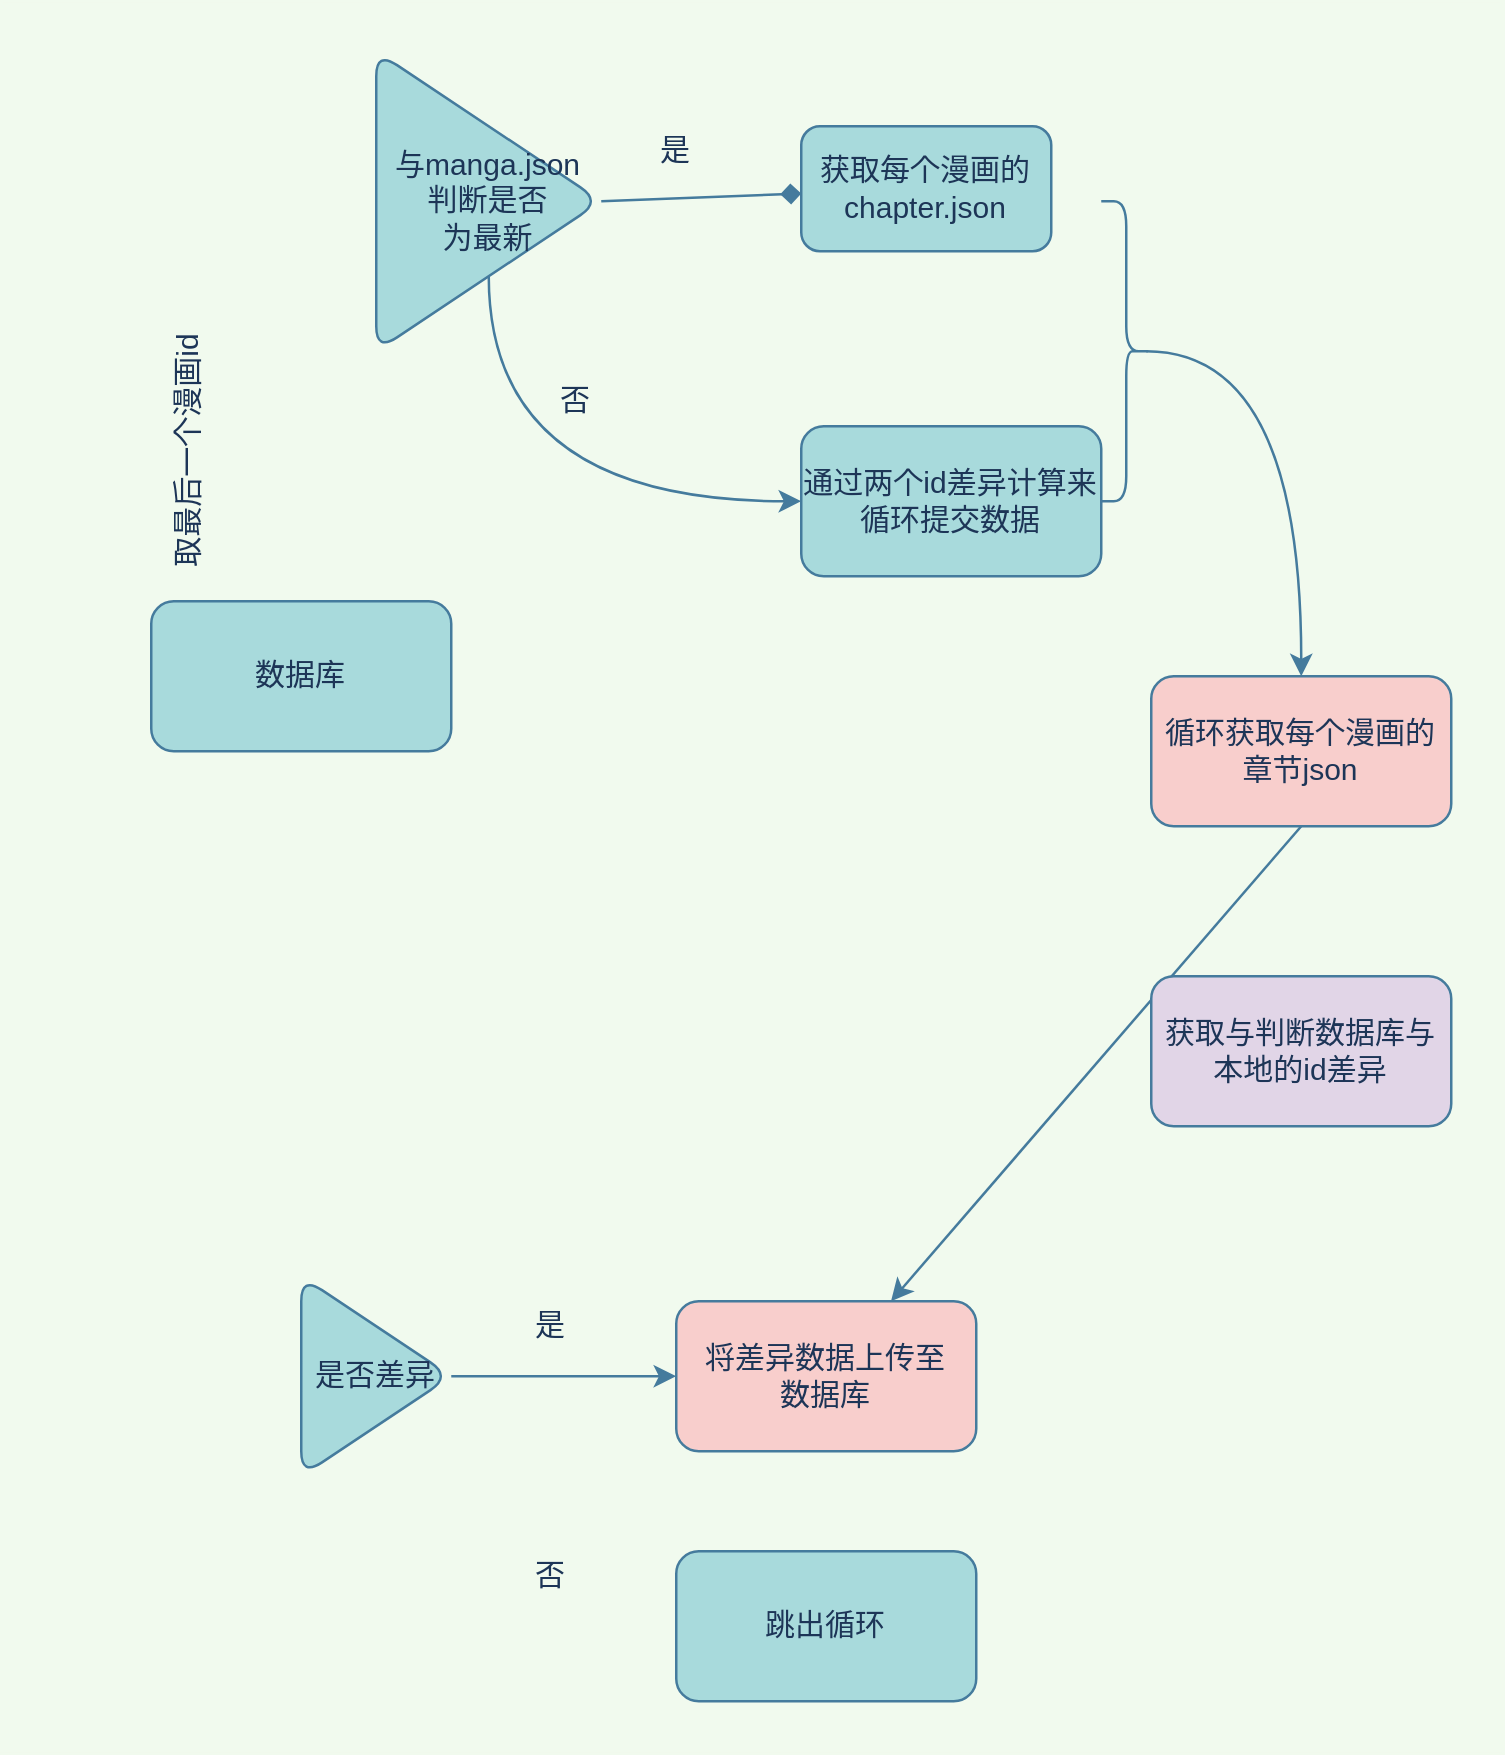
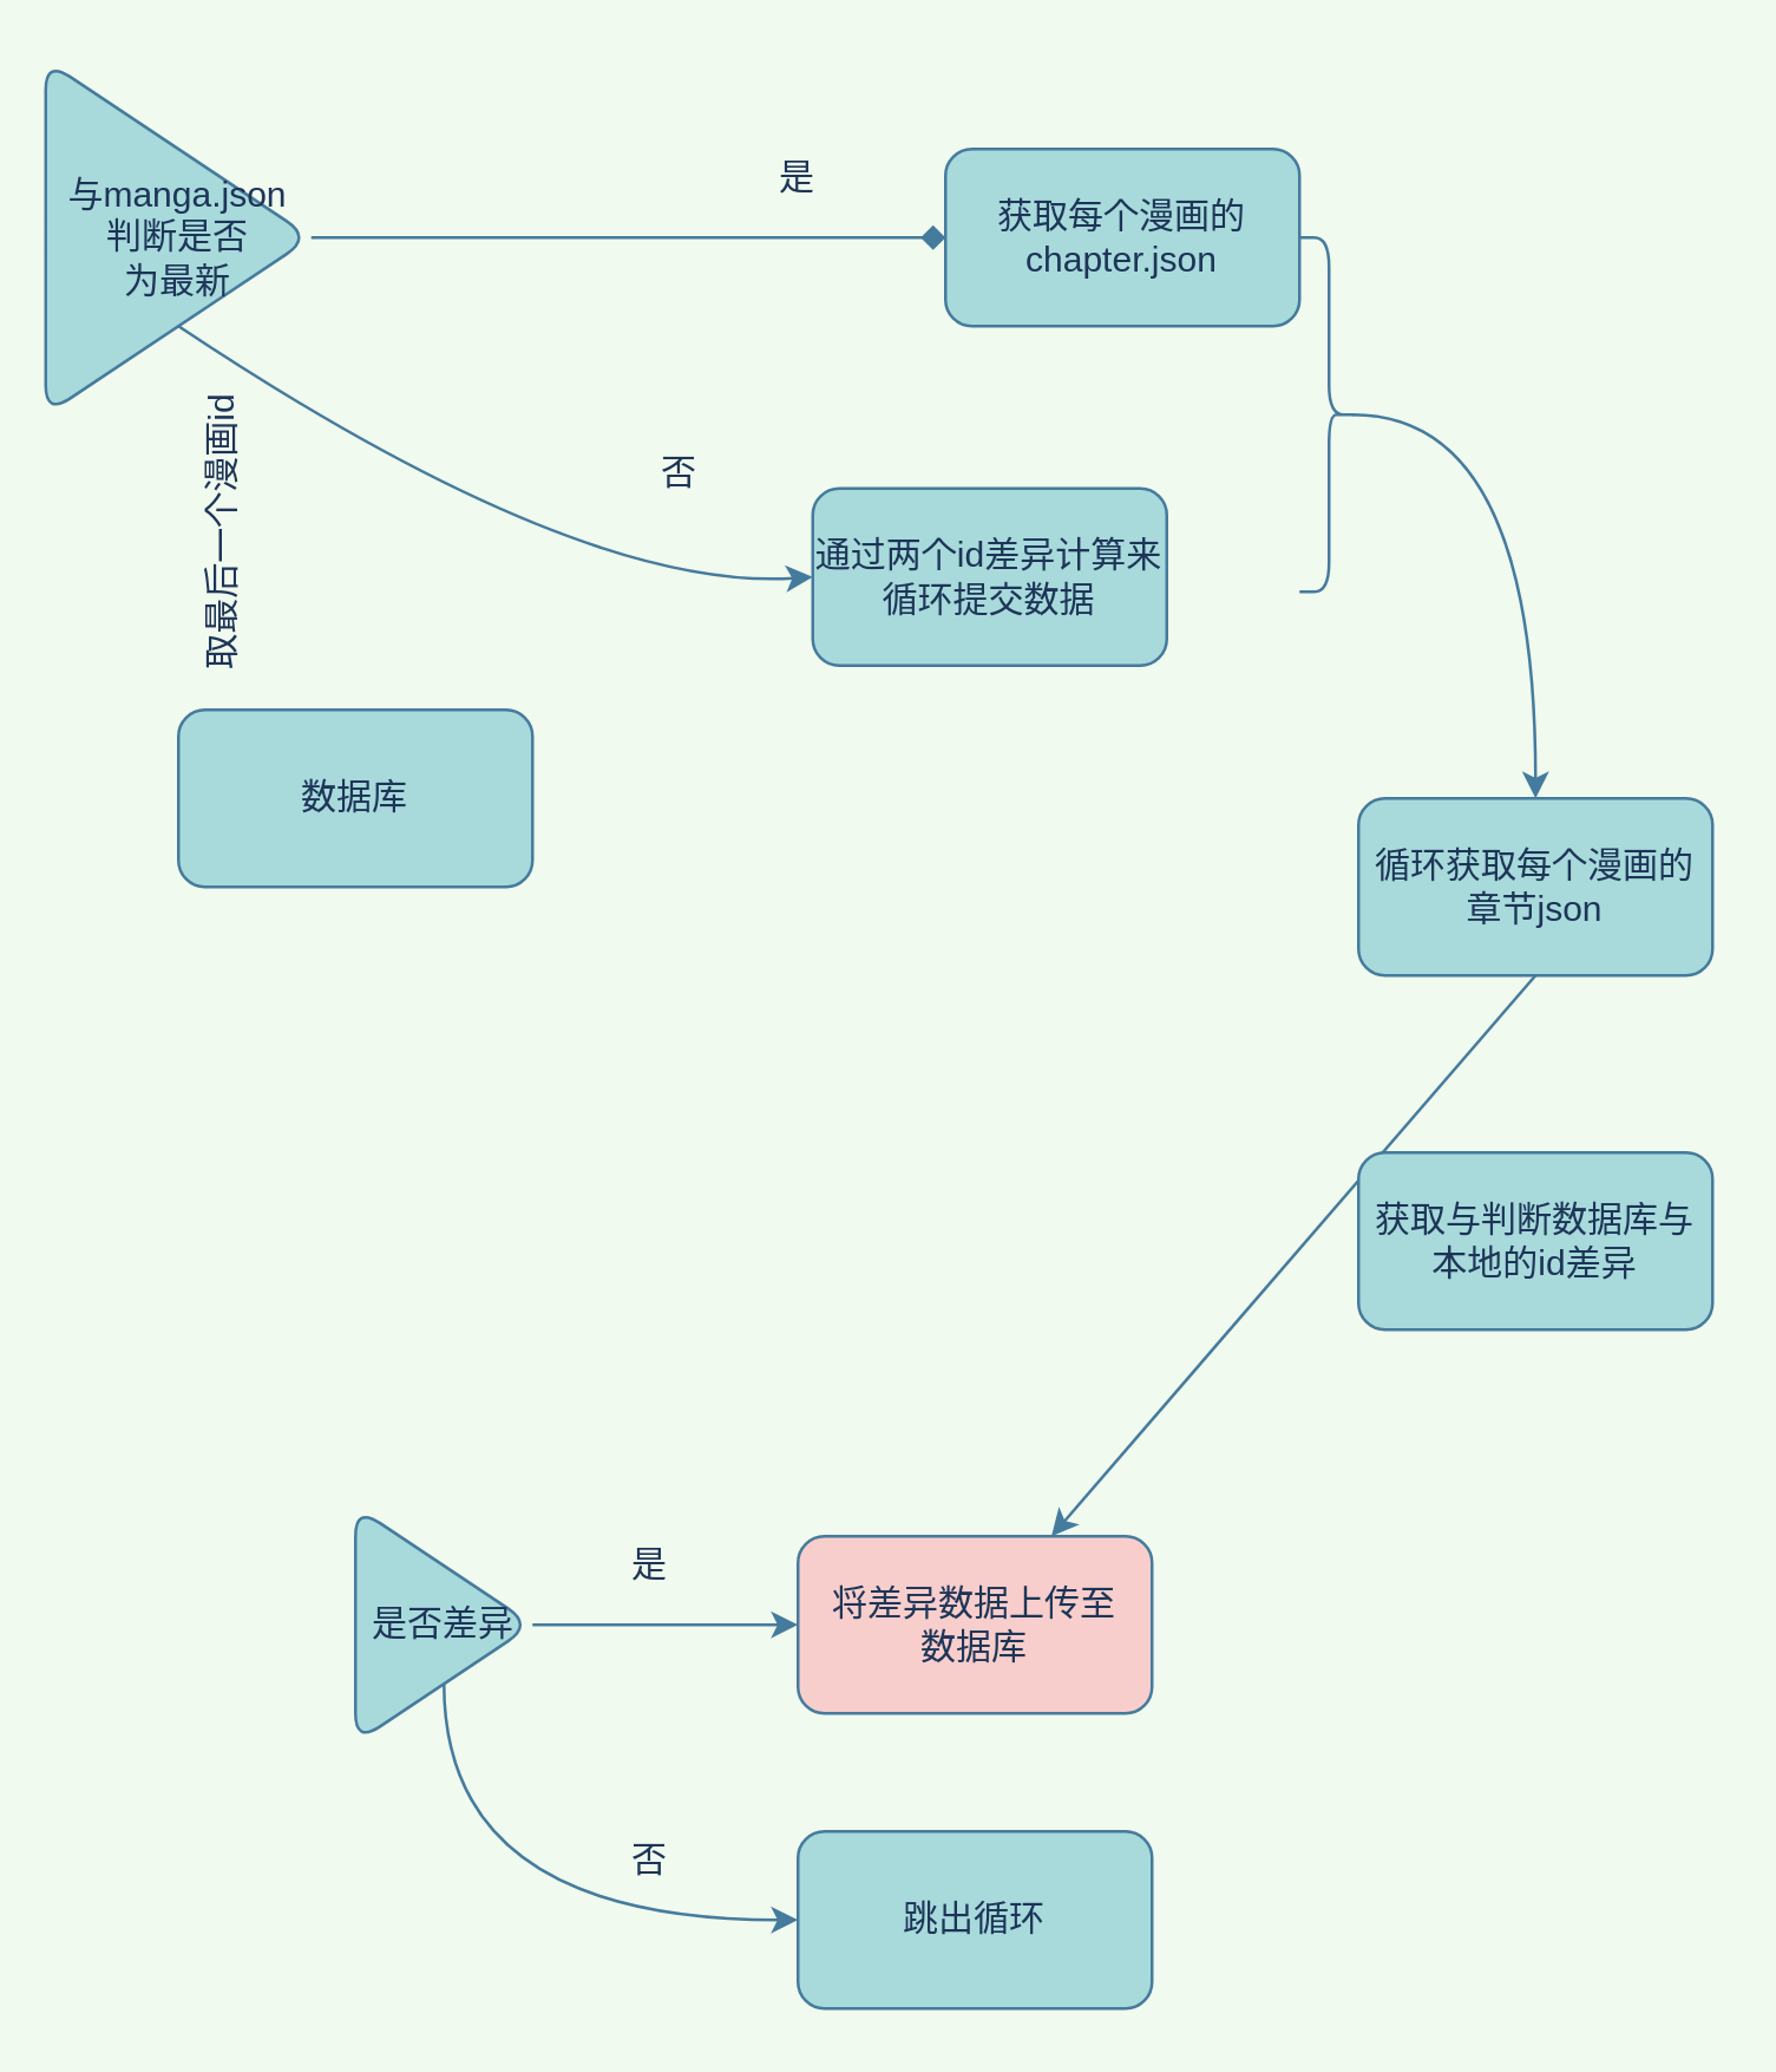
- <mxCell id="9" value="获取每个漫画的&lt;br&gt;chapter.json" style="whiteSpace=wrap;html=1;fillColor=#A8DADC;strokeColor=#457B9D;fontColor=#1D3557;rounded=1;" parent="1" vertex="1"><mxGeometry x="320" y="50" width="100" height="50" as="geometry" /></mxCell>
+ <mxCell id="9" value="获取每个漫画的&lt;br&gt;chapter.json" style="whiteSpace=wrap;html=1;fillColor=#A8DADC;strokeColor=#457B9D;fontColor=#1D3557;rounded=1;" parent="1" vertex="1"><mxGeometry x="320" y="50" width="120" height="60" as="geometry" /></mxCell>
- <mxCell id="4" value="&lt;span&gt;与manga.json&lt;br&gt;判断是否&lt;br&gt;为最新&lt;/span&gt;" style="triangle;whiteSpace=wrap;html=1;fillColor=#A8DADC;strokeColor=#457B9D;fontColor=#1D3557;rounded=1;" parent="1" vertex="1"><mxGeometry x="150" y="20" width="90" height="120" as="geometry" /></mxCell>
+ <mxCell id="4" value="&lt;span&gt;与manga.json&lt;br&gt;判断是否&lt;br&gt;为最新&lt;/span&gt;" style="triangle;whiteSpace=wrap;html=1;fillColor=#A8DADC;strokeColor=#457B9D;fontColor=#1D3557;rounded=1;" parent="1" vertex="1"><mxGeometry x="15" y="20" width="90" height="120" as="geometry" /></mxCell>
- <mxCell id="10" value="通过两个id差异计算来循环提交数据" style="whiteSpace=wrap;html=1;fillColor=#A8DADC;strokeColor=#457B9D;fontColor=#1D3557;rounded=1;" parent="1" vertex="1"><mxGeometry x="320" y="170" width="120" height="60" as="geometry" /></mxCell>
+ <mxCell id="10" value="通过两个id差异计算来循环提交数据" style="whiteSpace=wrap;html=1;fillColor=#A8DADC;strokeColor=#457B9D;fontColor=#1D3557;rounded=1;" parent="1" vertex="1"><mxGeometry x="275" y="165" width="120" height="60" as="geometry" /></mxCell>
- <mxCell id="13" value="循环获取每个漫画的章节json" style="whiteSpace=wrap;html=1;fillColor=#f8cecc;strokeColor=#457B9D;fontColor=#1D3557;rounded=1;" parent="1" vertex="1"><mxGeometry x="460" y="270" width="120" height="60" as="geometry" /></mxCell>
+ <mxCell id="13" value="循环获取每个漫画的章节json" style="whiteSpace=wrap;html=1;fillColor=#A8DADC;strokeColor=#457B9D;fontColor=#1D3557;rounded=1;" parent="1" vertex="1"><mxGeometry x="460" y="270" width="120" height="60" as="geometry" /></mxCell>
- <mxCell id="15" value="获取与判断数据库与本地的id差异" style="whiteSpace=wrap;html=1;fillColor=#e1d5e7;strokeColor=#457B9D;fontColor=#1D3557;rounded=1;" parent="1" vertex="1"><mxGeometry x="460" y="390" width="120" height="60" as="geometry" /></mxCell>
+ <mxCell id="15" value="获取与判断数据库与本地的id差异" style="whiteSpace=wrap;html=1;fillColor=#A8DADC;strokeColor=#457B9D;fontColor=#1D3557;rounded=1;" parent="1" vertex="1"><mxGeometry x="460" y="390" width="120" height="60" as="geometry" /></mxCell>
+ <mxCell id="18" value="" style="endArrow=classic;html=1;exitX=0.5;exitY=1;exitDx=0;exitDy=0;entryX=0;entryY=0.5;entryDx=0;entryDy=0;labelBackgroundColor=#F1FAEE;strokeColor=#457B9D;fontColor=#1D3557;curved=1;" parent="1" source="16" target="20" edge="1"><mxGeometry width="50" height="50" relative="1" as="geometry"><mxPoint x="250" y="540" as="sourcePoint" /><mxPoint x="270" y="650" as="targetPoint" /><Array as="points"><mxPoint x="150" y="650" /></Array></mxGeometry></mxCell>
